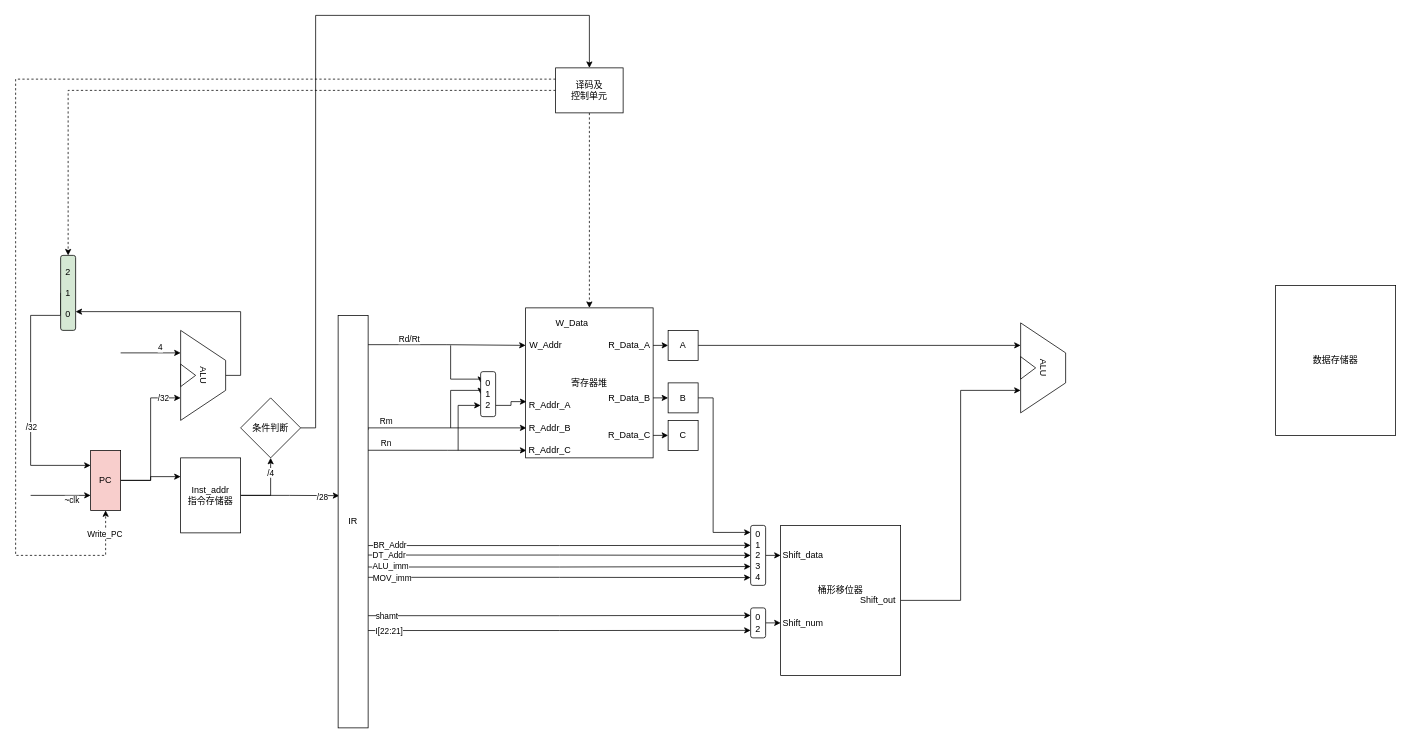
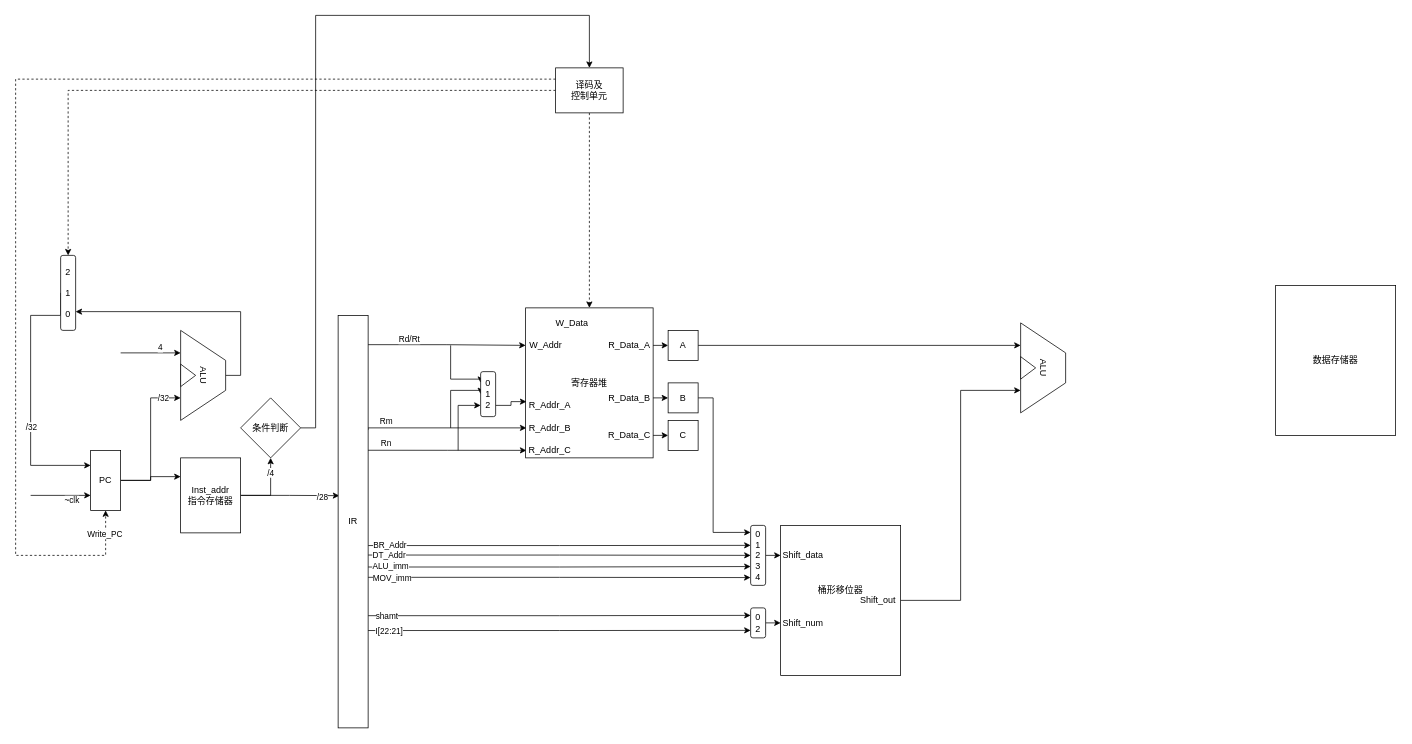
- <mxCell id="8" value="2&lt;br&gt;&lt;br&gt;1&lt;br&gt;&lt;br&gt;0" style="rounded=1;whiteSpace=wrap;html=1;fillColor=#d5e8d4;" parent="1" vertex="1"><mxGeometry x="80" y="340" width="20" height="100" as="geometry" /></mxCell>
+ <mxCell id="8" value="2&lt;br&gt;&lt;br&gt;1&lt;br&gt;&lt;br&gt;0" style="rounded=1;whiteSpace=wrap;html=1;" parent="1" vertex="1"><mxGeometry x="80" y="340" width="20" height="100" as="geometry" /></mxCell>
- <mxCell id="5" value="PC" style="rounded=0;whiteSpace=wrap;html=1;fillColor=#f8cecc;" parent="1" vertex="1"><mxGeometry x="120" y="600" width="40" height="80" as="geometry" /></mxCell>
+ <mxCell id="5" value="PC" style="rounded=0;whiteSpace=wrap;html=1;" parent="1" vertex="1"><mxGeometry x="120" y="600" width="40" height="80" as="geometry" /></mxCell>
